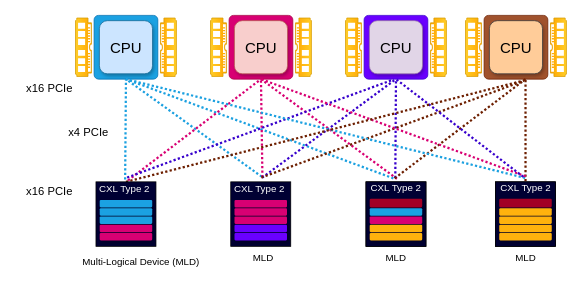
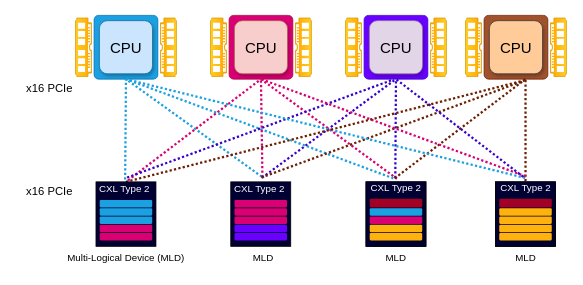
- <mxCell id="41" value="x4 PCIe" style="text;html=1;align=center;verticalAlign=middle;resizable=0;points=[];autosize=1;strokeColor=none;fillColor=none;fontFamily=Helvetica;fontSize=15;fontColor=default;labelBackgroundColor=default;" vertex="1" parent="1"><mxGeometry x="77.29" y="160" width="80" height="30" as="geometry" /></mxCell>
- <mxCell id="45" value="Multi-Logical Device (MLD)" style="text;html=1;align=center;verticalAlign=middle;resizable=0;points=[];autosize=1;strokeColor=none;fillColor=none;fontFamily=Helvetica;fontSize=13;fontColor=default;labelBackgroundColor=default;" parent="1" vertex="1"><mxGeometry x="97.29" y="332.96" width="180" height="30" as="geometry" /></mxCell>
+ <mxCell id="45" value="Multi-Logical Device (MLD)" style="text;html=1;align=center;verticalAlign=middle;resizable=0;points=[];autosize=1;strokeColor=none;fillColor=none;fontFamily=Helvetica;fontSize=13;fontColor=default;labelBackgroundColor=default;" parent="1" vertex="1"><mxGeometry x="77.29" y="327.96" width="180" height="30" as="geometry" /></mxCell>
